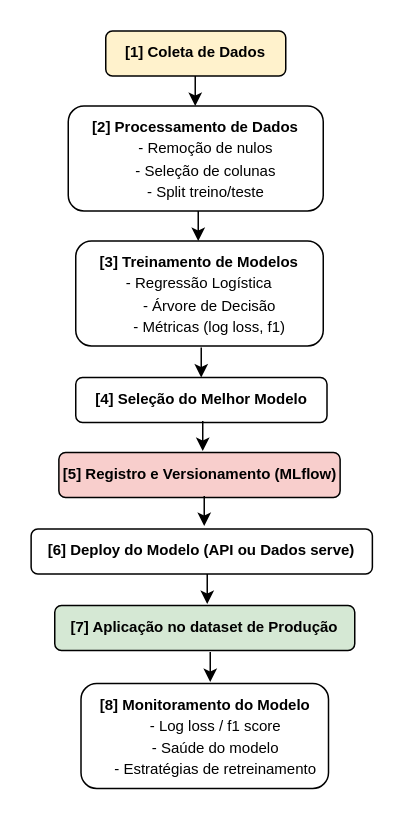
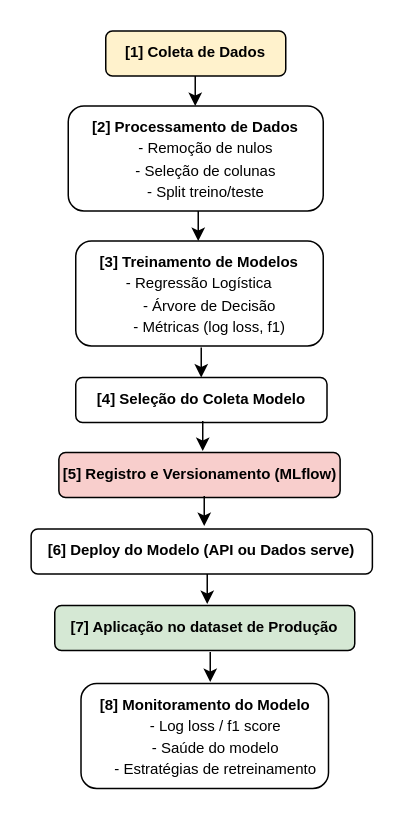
- <mxCell id="6" value="&lt;div&gt;&lt;div&gt;&lt;span style=&quot;font-size: 10px;&quot;&gt;&lt;b&gt;[4] Seleção do Melhor Modelo&lt;/b&gt;&lt;/span&gt;&lt;/div&gt;&lt;/div&gt;&lt;div&gt;&lt;br&gt;&lt;/div&gt;" style="rounded=1;whiteSpace=wrap;html=1;fontSize=12;glass=0;strokeWidth=1;shadow=0;verticalAlign=top;" vertex="1" parent="1"><mxGeometry x="50" y="251" width="167.5" height="30" as="geometry" /></mxCell>
+ <mxCell id="6" value="&lt;div&gt;&lt;div&gt;&lt;span style=&quot;font-size: 10px;&quot;&gt;&lt;b&gt;[4] Seleção do Coleta Modelo&lt;/b&gt;&lt;/span&gt;&lt;/div&gt;&lt;/div&gt;&lt;div&gt;&lt;br&gt;&lt;/div&gt;" style="rounded=1;whiteSpace=wrap;html=1;fontSize=12;glass=0;strokeWidth=1;shadow=0;verticalAlign=top;" vertex="1" parent="1"><mxGeometry x="50" y="251" width="167.5" height="30" as="geometry" /></mxCell>
